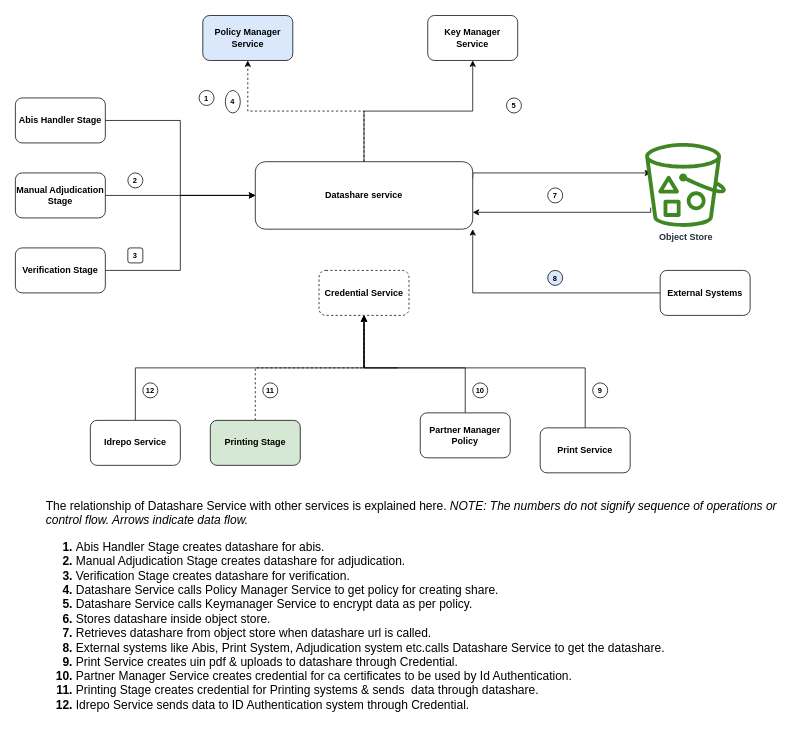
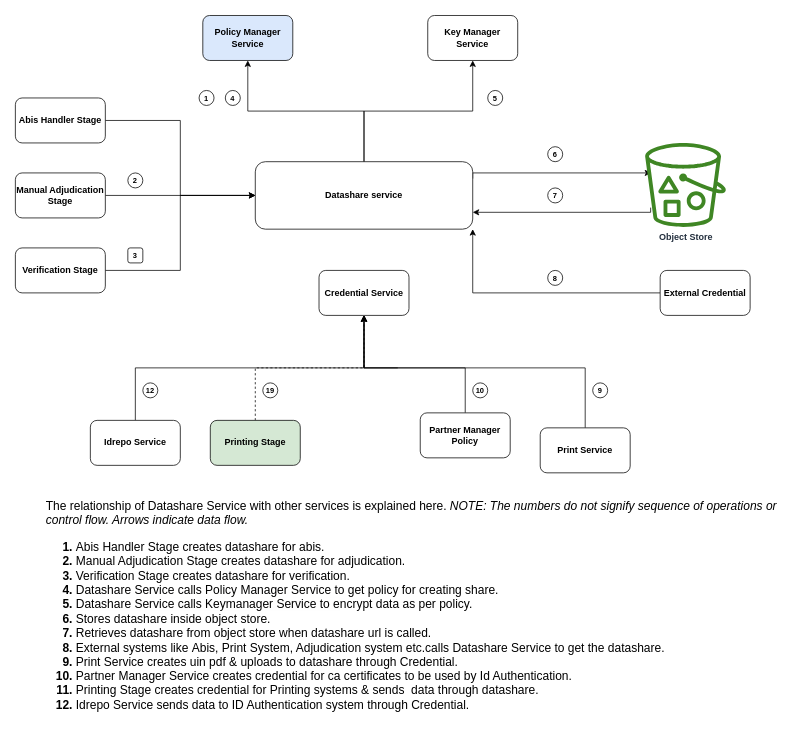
- <mxCell id="33" value="&lt;font style=&quot;font-size: 10px&quot;&gt;4&lt;/font&gt;" style="ellipse;whiteSpace=wrap;html=1;aspect=fixed;fontStyle=1" vertex="1" parent="1"><mxGeometry x="300" y="120" width="20" height="30" as="geometry" /></mxCell>
+ <mxCell id="33" value="&lt;font style=&quot;font-size: 10px&quot;&gt;4&lt;/font&gt;" style="ellipse;whiteSpace=wrap;html=1;aspect=fixed;fontStyle=1" vertex="1" parent="1"><mxGeometry x="300" y="120" width="20" height="20" as="geometry" /></mxCell>
- <mxCell id="34" value="&lt;font style=&quot;font-size: 10px&quot;&gt;5&lt;/font&gt;" style="ellipse;whiteSpace=wrap;html=1;aspect=fixed;fontStyle=1" vertex="1" parent="1"><mxGeometry x="675" y="130" width="20" height="20" as="geometry" /></mxCell>
+ <mxCell id="34" value="&lt;font style=&quot;font-size: 10px&quot;&gt;5&lt;/font&gt;" style="ellipse;whiteSpace=wrap;html=1;aspect=fixed;fontStyle=1" vertex="1" parent="1"><mxGeometry x="650" y="120" width="20" height="20" as="geometry" /></mxCell>
- <mxCell id="2" style="edgeStyle=orthogonalEdgeStyle;rounded=0;orthogonalLoop=1;jettySize=auto;html=1;entryX=0.5;entryY=1;entryDx=0;entryDy=0;fontStyle=1;dashed=1;" edge="1" parent="1" source="5" target="6"><mxGeometry relative="1" as="geometry" /></mxCell>
+ <mxCell id="2" style="edgeStyle=orthogonalEdgeStyle;rounded=0;orthogonalLoop=1;jettySize=auto;html=1;entryX=0.5;entryY=1;entryDx=0;entryDy=0;fontStyle=1" edge="1" parent="1" source="5" target="6"><mxGeometry relative="1" as="geometry" /></mxCell>
+ <mxCell id="35" value="&lt;font style=&quot;font-size: 10px&quot;&gt;6&lt;/font&gt;" style="ellipse;whiteSpace=wrap;html=1;aspect=fixed;fontStyle=1" vertex="1" parent="1"><mxGeometry x="730" y="195" width="20" height="20" as="geometry" /></mxCell>
- <mxCell id="37" value="&lt;font style=&quot;font-size: 10px&quot;&gt;8&lt;/font&gt;" style="ellipse;whiteSpace=wrap;html=1;aspect=fixed;fontStyle=1;fillColor=#dae8fc;" vertex="1" parent="1"><mxGeometry x="730" y="360" width="20" height="20" as="geometry" /></mxCell>
+ <mxCell id="37" value="&lt;font style=&quot;font-size: 10px&quot;&gt;8&lt;/font&gt;" style="ellipse;whiteSpace=wrap;html=1;aspect=fixed;fontStyle=1" vertex="1" parent="1"><mxGeometry x="730" y="360" width="20" height="20" as="geometry" /></mxCell>
- <mxCell id="15" value="Credential Service" style="rounded=1;whiteSpace=wrap;html=1;fontStyle=1;dashed=1;" vertex="1" parent="1"><mxGeometry x="425" y="360" width="120" height="60" as="geometry" /></mxCell>
+ <mxCell id="15" value="Credential Service" style="rounded=1;whiteSpace=wrap;html=1;fontStyle=1" vertex="1" parent="1"><mxGeometry x="425" y="360" width="120" height="60" as="geometry" /></mxCell>
- <mxCell id="28" value="External Systems" style="rounded=1;whiteSpace=wrap;html=1;fontStyle=1" vertex="1" parent="1"><mxGeometry x="880" y="360" width="120" height="60" as="geometry" /></mxCell>
+ <mxCell id="28" value="External Credential" style="rounded=1;whiteSpace=wrap;html=1;fontStyle=1" vertex="1" parent="1"><mxGeometry x="880" y="360" width="120" height="60" as="geometry" /></mxCell>
- <mxCell id="38" value="&lt;font style=&quot;font-size: 10px&quot;&gt;11&lt;/font&gt;" style="ellipse;whiteSpace=wrap;html=1;aspect=fixed;fontStyle=1" vertex="1" parent="1"><mxGeometry x="350" y="510" width="20" height="20" as="geometry" /></mxCell>
+ <mxCell id="38" value="&lt;font style=&quot;font-size: 10px&quot;&gt;19&lt;/font&gt;" style="ellipse;whiteSpace=wrap;html=1;aspect=fixed;fontStyle=1" vertex="1" parent="1"><mxGeometry x="350" y="510" width="20" height="20" as="geometry" /></mxCell>
